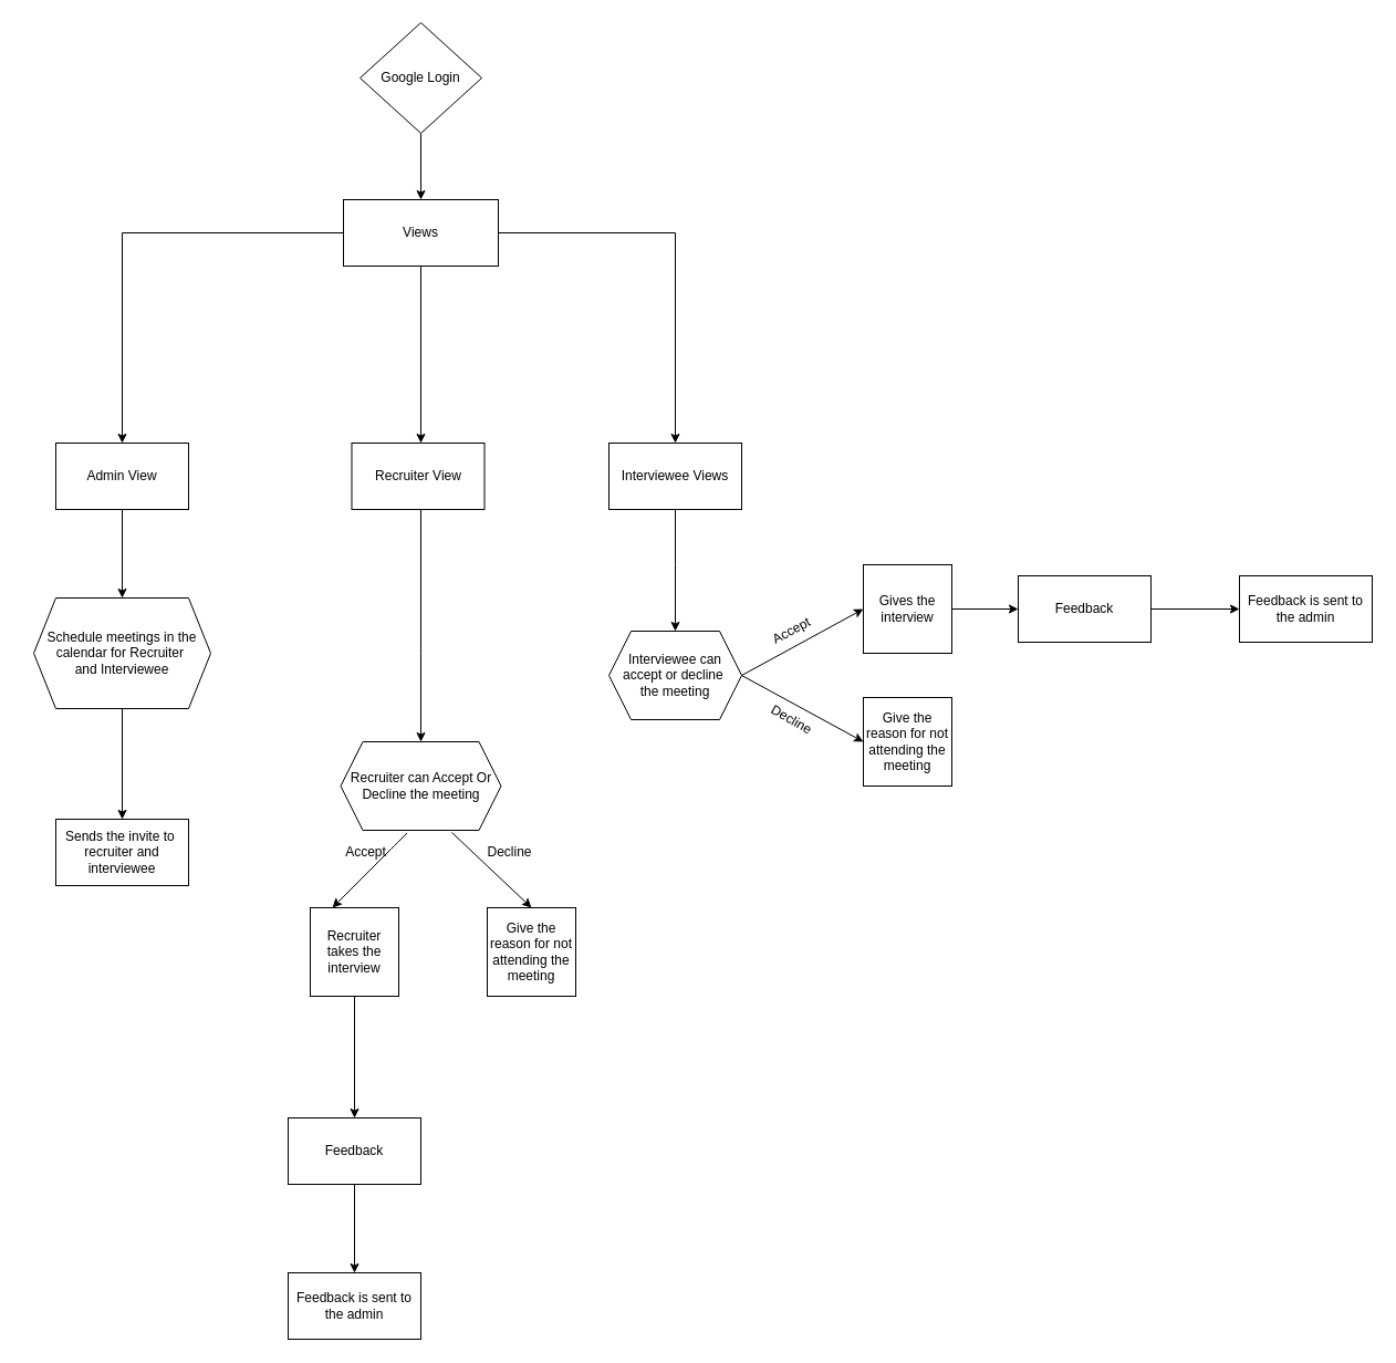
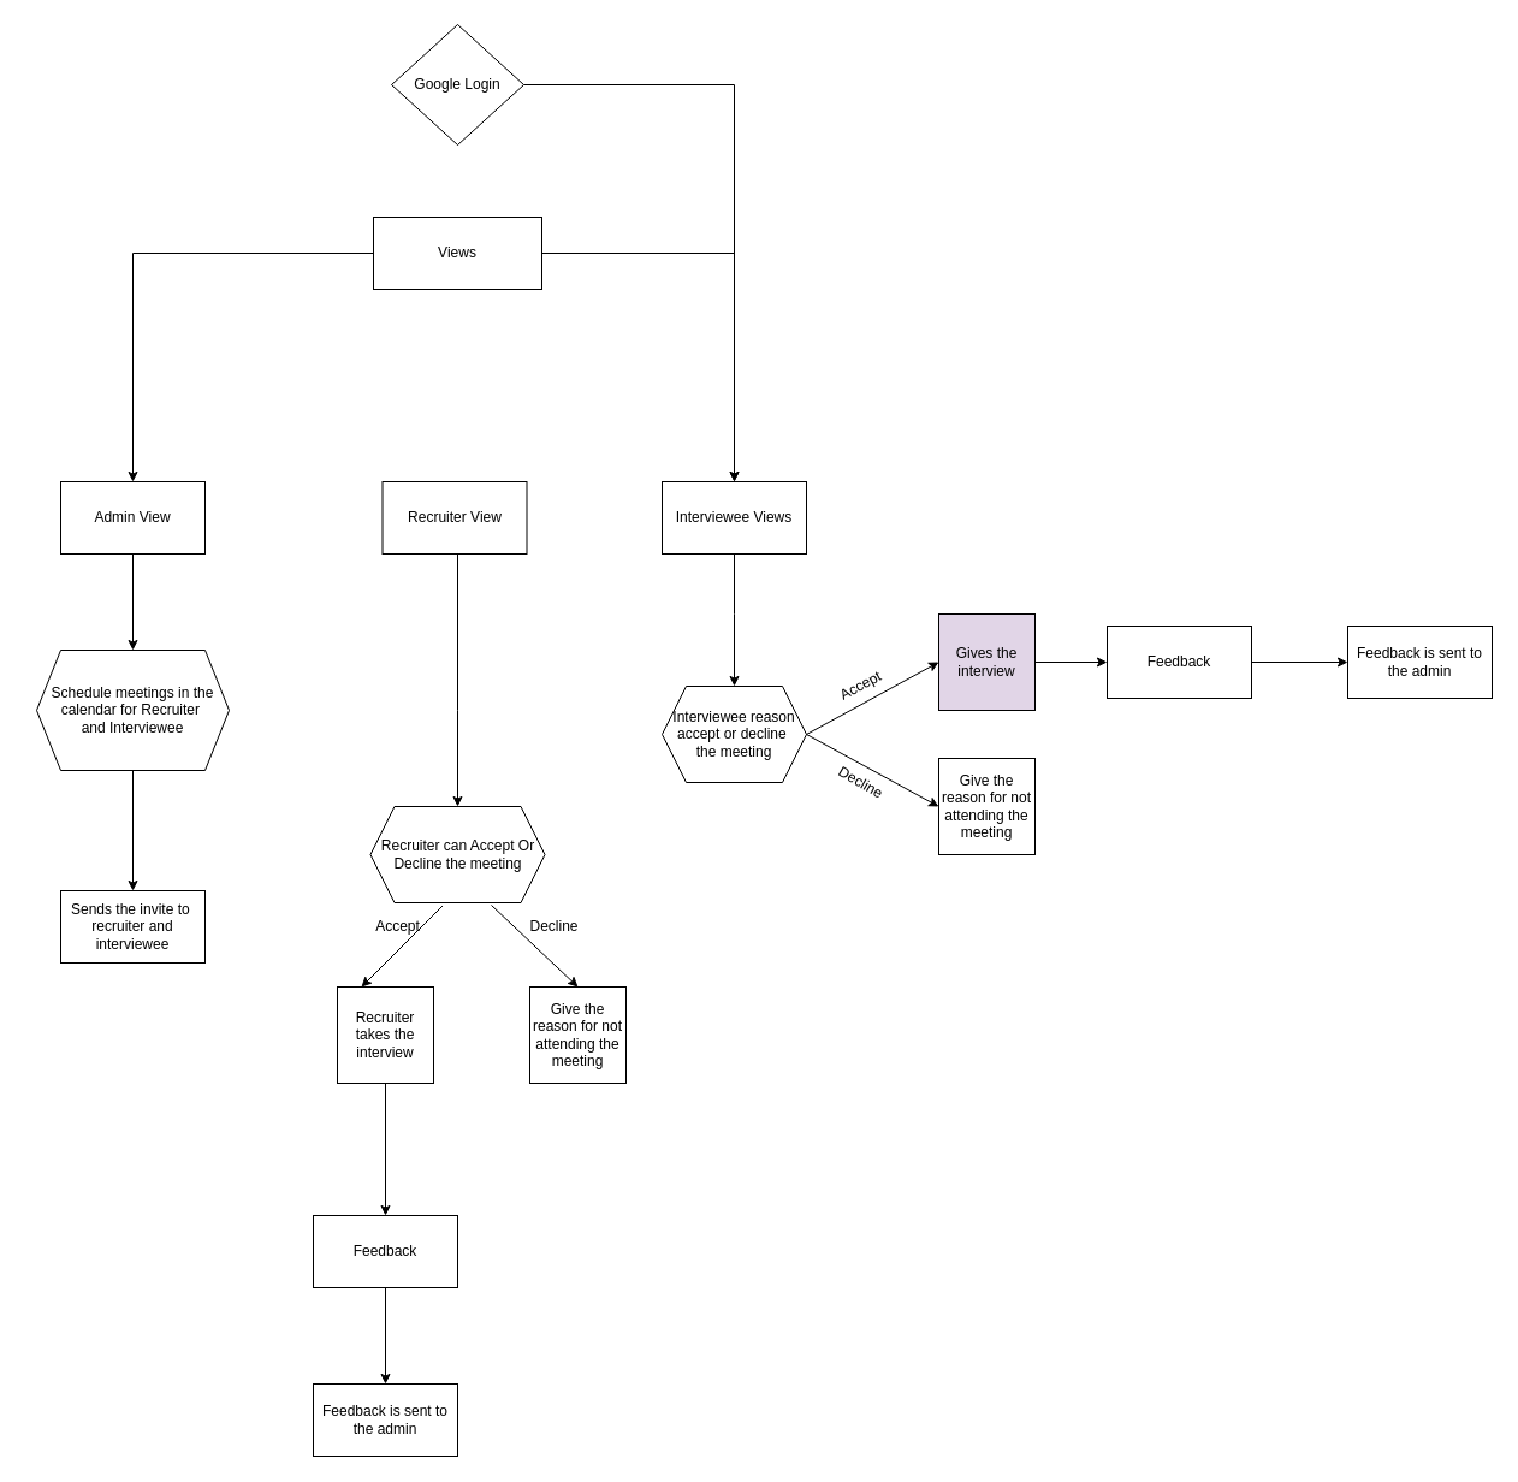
- <mxCell id="3" value="" style="edgeStyle=orthogonalEdgeStyle;rounded=0;orthogonalLoop=1;jettySize=auto;html=1;" parent="1" source="4" target="8" edge="1"><mxGeometry relative="1" as="geometry" /></mxCell>
+ <mxCell id="3" value="" style="edgeStyle=orthogonalEdgeStyle;rounded=0;orthogonalLoop=1;jettySize=auto;html=1;" parent="1" source="4" target="14" edge="1"><mxGeometry relative="1" as="geometry" /></mxCell>
- <mxCell id="5" value="" style="edgeStyle=orthogonalEdgeStyle;rounded=0;orthogonalLoop=1;jettySize=auto;html=1;" parent="1" source="8" target="10" edge="1"><mxGeometry relative="1" as="geometry"><Array as="points"><mxPoint x="350" y="180" /><mxPoint x="350" y="430" /></Array></mxGeometry></mxCell>
- <mxCell id="34" value="Gives the interview" style="whiteSpace=wrap;html=1;aspect=fixed;" parent="1" vertex="1"><mxGeometry x="780" y="510" width="80" height="80" as="geometry" /></mxCell>
+ <mxCell id="34" value="Gives the interview" style="whiteSpace=wrap;html=1;aspect=fixed;fillColor=#e1d5e7;" parent="1" vertex="1"><mxGeometry x="780" y="510" width="80" height="80" as="geometry" /></mxCell>
- <mxCell id="27" value="Interviewee can accept or decline&amp;nbsp;&lt;br&gt;the meeting" style="shape=hexagon;perimeter=hexagonPerimeter2;whiteSpace=wrap;html=1;fixedSize=1;rounded=0;" parent="1" vertex="1"><mxGeometry x="550" y="570" width="120" height="80" as="geometry" /></mxCell>
+ <mxCell id="27" value="Interviewee reason accept or decline&amp;nbsp;&lt;br&gt;the meeting" style="shape=hexagon;perimeter=hexagonPerimeter2;whiteSpace=wrap;html=1;fixedSize=1;rounded=0;" parent="1" vertex="1"><mxGeometry x="550" y="570" width="120" height="80" as="geometry" /></mxCell>
